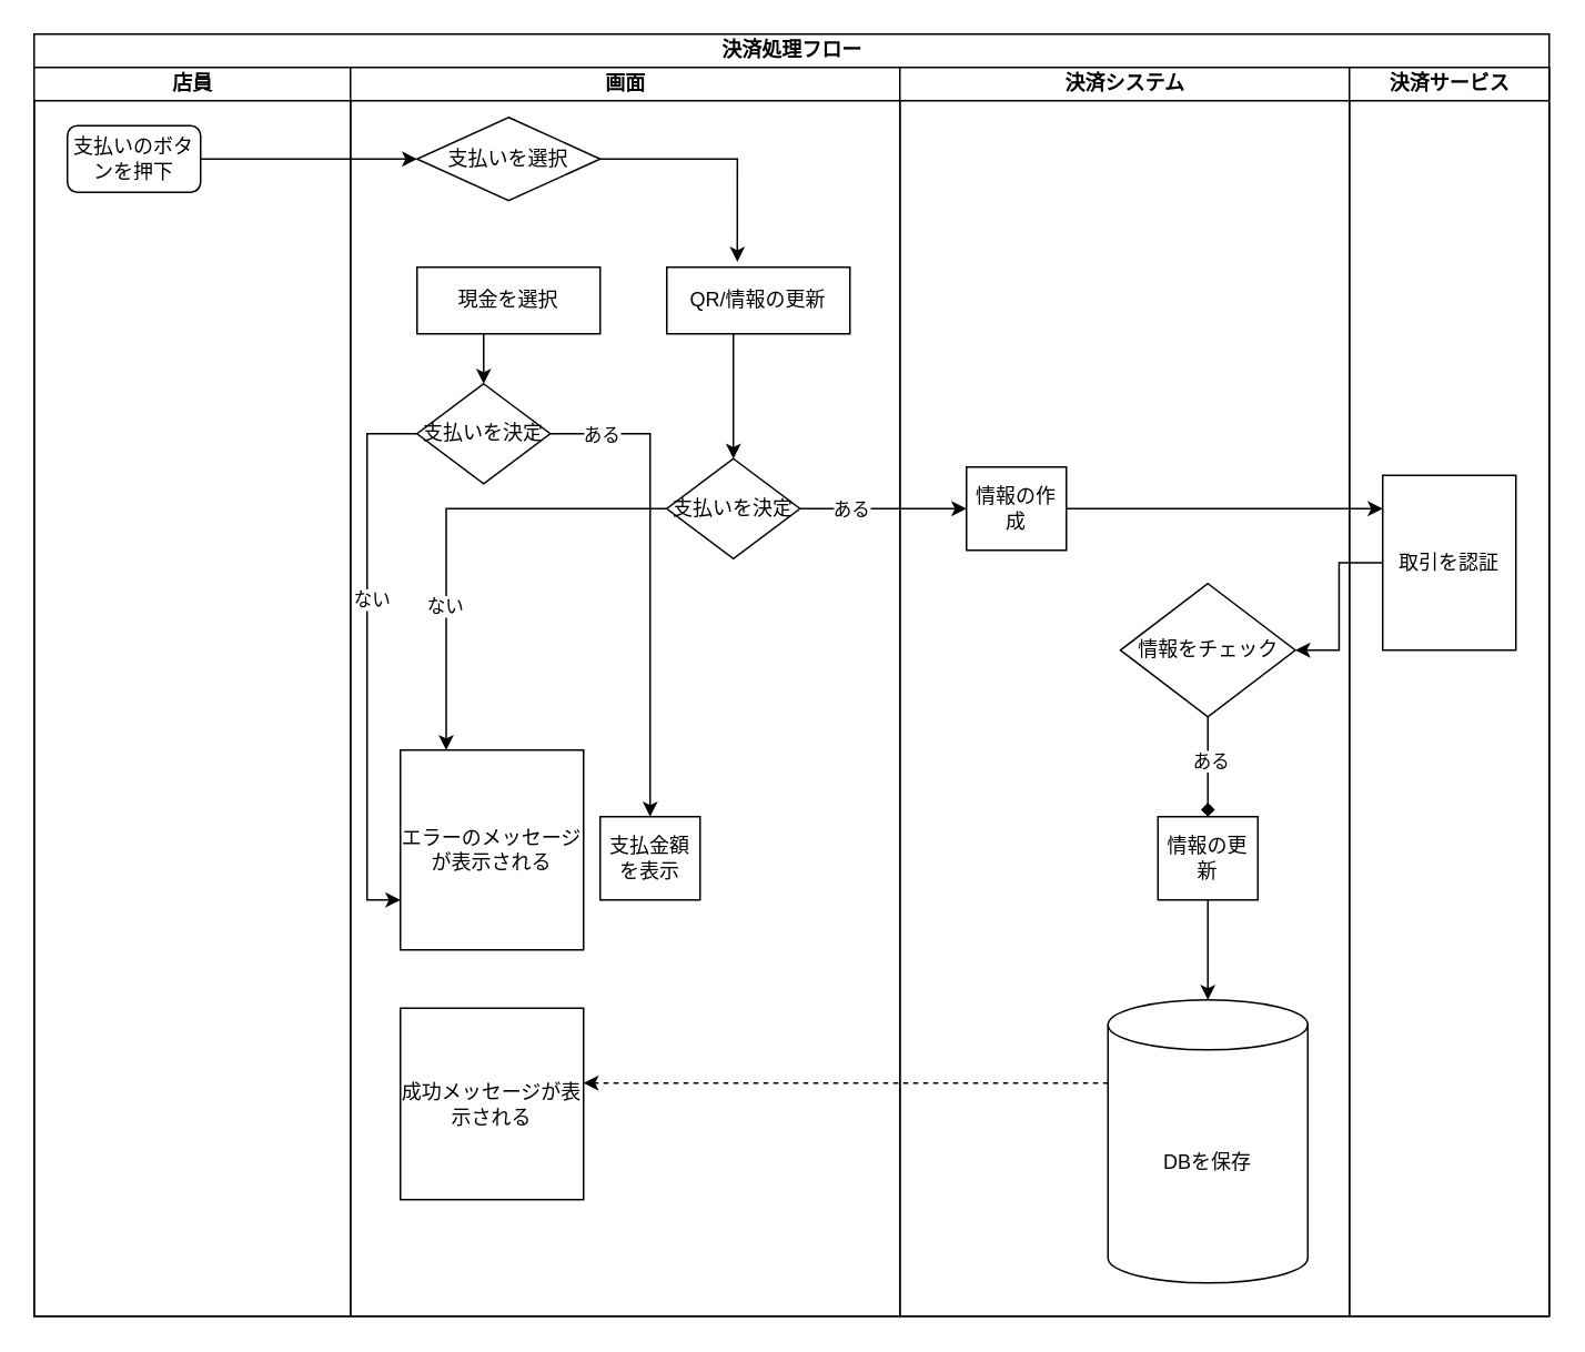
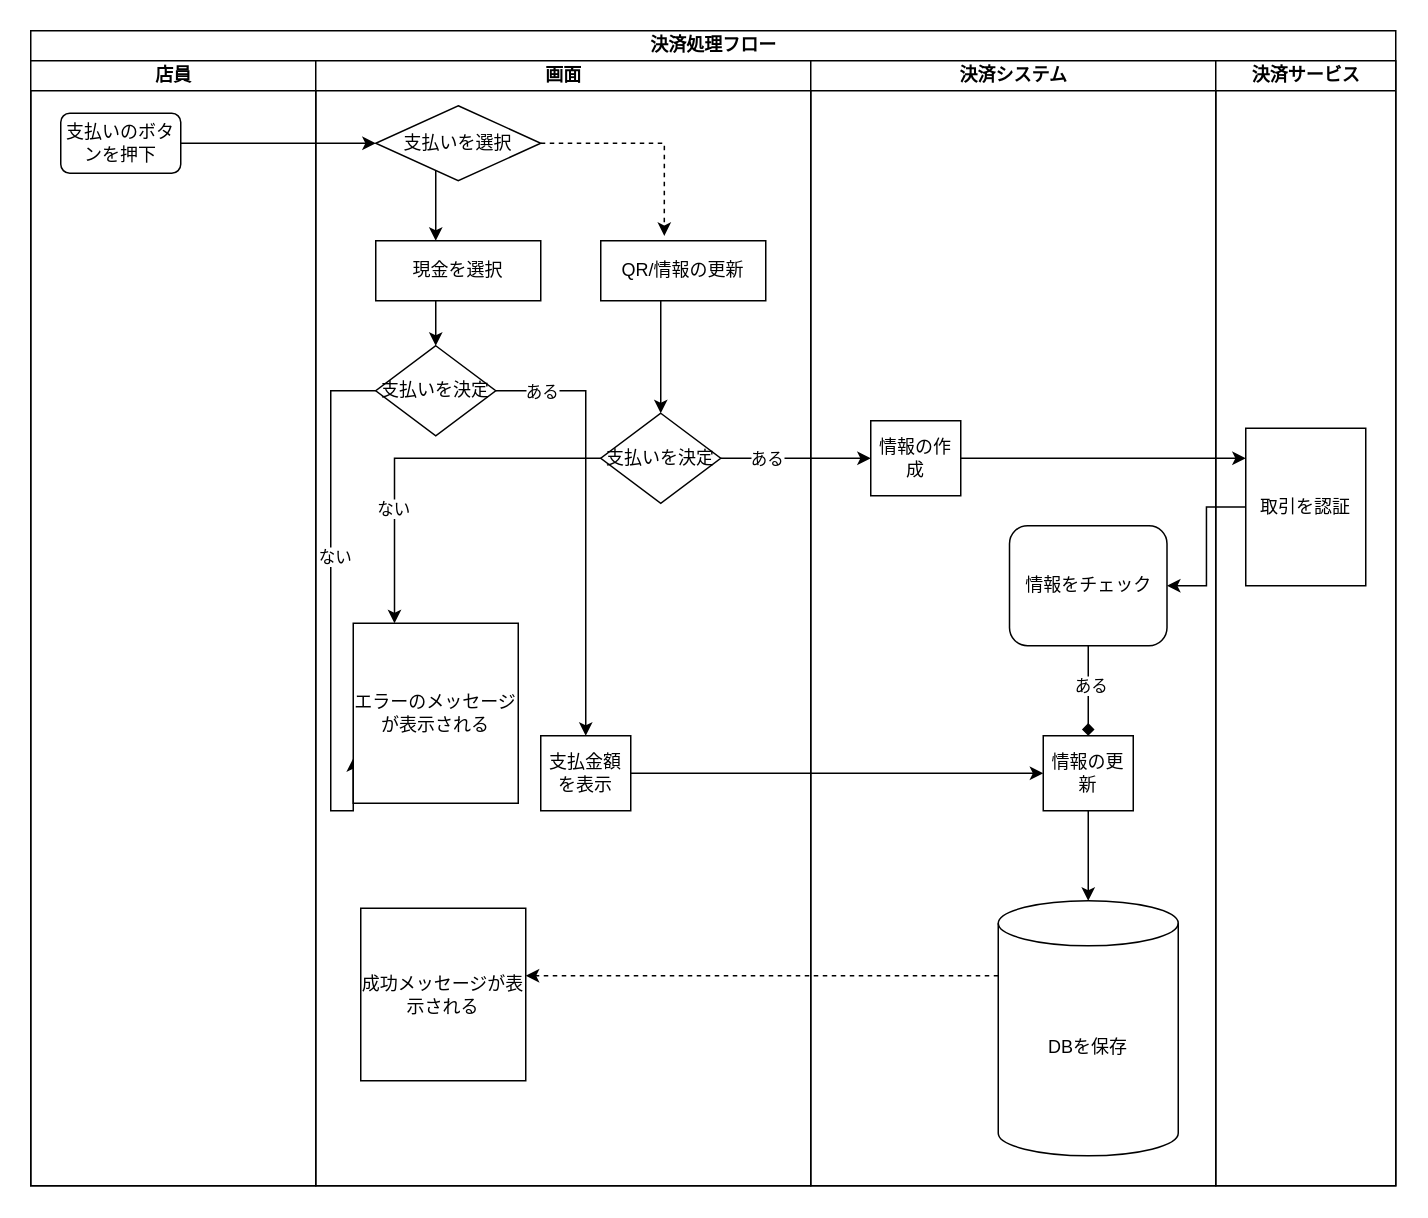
- <mxCell id="23" style="edgeStyle=orthogonalEdgeStyle;rounded=0;orthogonalLoop=1;jettySize=auto;html=1;entryX=0.385;entryY=-0.08;entryDx=0;entryDy=0;entryPerimeter=0;" edge="1" parent="5" source="7" target="22"><mxGeometry relative="1" as="geometry" /></mxCell>
+ <mxCell id="23" style="edgeStyle=orthogonalEdgeStyle;rounded=0;orthogonalLoop=1;jettySize=auto;html=1;entryX=0.385;entryY=-0.08;entryDx=0;entryDy=0;entryPerimeter=0;dashed=1;" edge="1" parent="5" source="7" target="22"><mxGeometry relative="1" as="geometry" /></mxCell>
+ <mxCell id="6" value="" style="edgeStyle=orthogonalEdgeStyle;rounded=0;orthogonalLoop=1;jettySize=auto;html=1;" edge="1" parent="5" source="7" target="20"><mxGeometry relative="1" as="geometry"><Array as="points"><mxPoint x="80" y="100" /><mxPoint x="80" y="100" /></Array></mxGeometry></mxCell>
- <mxCell id="28" value="情報をチェック" style="rhombus;whiteSpace=wrap;html=1;" parent="24" vertex="1"><mxGeometry x="132.5" y="310" width="105" height="80" as="geometry" /></mxCell>
+ <mxCell id="28" value="情報をチェック" style="whiteSpace=wrap;html=1;rounded=1;" parent="24" vertex="1"><mxGeometry x="132.5" y="310" width="105" height="80" as="geometry" /></mxCell>
- <mxCell id="18" value="エラーのメッセージが表示される" style="rounded=0;whiteSpace=wrap;html=1;" parent="5" vertex="1"><mxGeometry x="30" y="410" width="110" height="120" as="geometry" /></mxCell>
+ <mxCell id="18" value="エラーのメッセージが表示される" style="rounded=0;whiteSpace=wrap;html=1;" parent="5" vertex="1"><mxGeometry x="25" y="375" width="110" height="120" as="geometry" /></mxCell>
+ <mxCell id="37" value="" style="edgeStyle=orthogonalEdgeStyle;rounded=0;orthogonalLoop=1;jettySize=auto;html=1;" parent="2" source="17" target="30" edge="1"><mxGeometry relative="1" as="geometry" /></mxCell>
